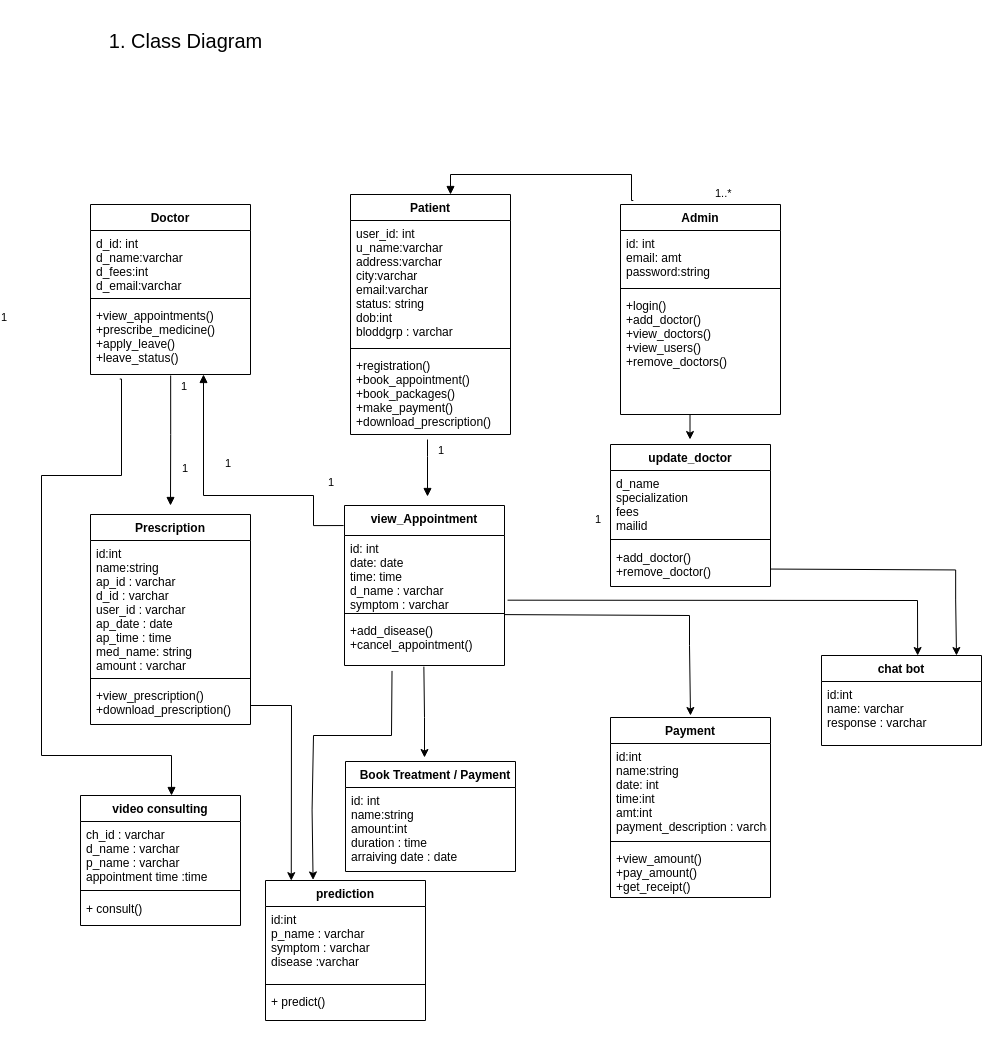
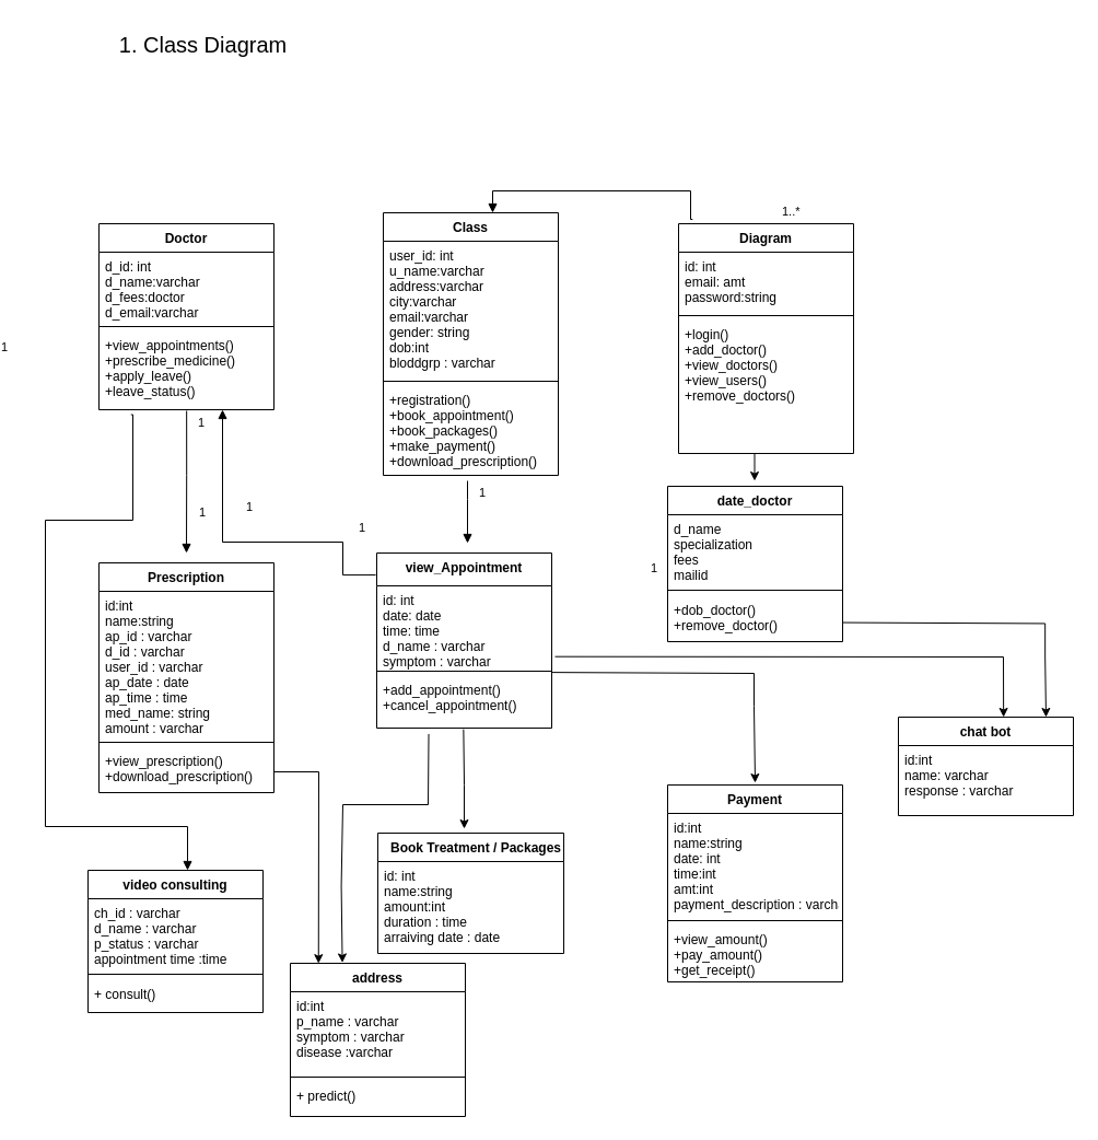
- <mxCell id="6" value="Patient" style="swimlane;fontStyle=1;align=center;verticalAlign=top;childLayout=stackLayout;horizontal=1;startSize=26;horizontalStack=0;resizeParent=1;resizeParentMax=0;resizeLast=0;collapsible=1;marginBottom=0;" parent="1" vertex="1"><mxGeometry x="329" y="194" width="160" height="240" as="geometry" /></mxCell>
+ <mxCell id="6" value="Class" style="swimlane;fontStyle=1;align=center;verticalAlign=top;childLayout=stackLayout;horizontal=1;startSize=26;horizontalStack=0;resizeParent=1;resizeParentMax=0;resizeLast=0;collapsible=1;marginBottom=0;" parent="1" vertex="1"><mxGeometry x="329" y="194" width="160" height="240" as="geometry" /></mxCell>
- <mxCell id="10" value="Admin" style="swimlane;fontStyle=1;align=center;verticalAlign=top;childLayout=stackLayout;horizontal=1;startSize=26;horizontalStack=0;resizeParent=1;resizeParentMax=0;resizeLast=0;collapsible=1;marginBottom=0;" parent="1" vertex="1"><mxGeometry x="599" y="204" width="160" height="210" as="geometry" /></mxCell>
+ <mxCell id="10" value="Diagram" style="swimlane;fontStyle=1;align=center;verticalAlign=top;childLayout=stackLayout;horizontal=1;startSize=26;horizontalStack=0;resizeParent=1;resizeParentMax=0;resizeLast=0;collapsible=1;marginBottom=0;" parent="1" vertex="1"><mxGeometry x="599" y="204" width="160" height="210" as="geometry" /></mxCell>
- <mxCell id="7" value="user_id: int&#10;u_name:varchar&#10;address:varchar&#10;city:varchar&#10;email:varchar&#10;status: string&#10;dob:int&#10;bloddgrp : varchar&#10;&#10;" style="text;strokeColor=none;fillColor=none;align=left;verticalAlign=top;spacingLeft=4;spacingRight=4;overflow=hidden;rotatable=0;points=[[0,0.5],[1,0.5]];portConstraint=eastwest;" parent="6" vertex="1"><mxGeometry y="26" width="160" height="124" as="geometry" /></mxCell>
+ <mxCell id="7" value="user_id: int&#10;u_name:varchar&#10;address:varchar&#10;city:varchar&#10;email:varchar&#10;gender: string&#10;dob:int&#10;bloddgrp : varchar&#10;&#10;" style="text;strokeColor=none;fillColor=none;align=left;verticalAlign=top;spacingLeft=4;spacingRight=4;overflow=hidden;rotatable=0;points=[[0,0.5],[1,0.5]];portConstraint=eastwest;" parent="6" vertex="1"><mxGeometry y="26" width="160" height="124" as="geometry" /></mxCell>
- <mxCell id="3" value="d_id: int&#10;d_name:varchar&#10;d_fees:int&#10;d_email:varchar&#10;" style="text;strokeColor=none;fillColor=none;align=left;verticalAlign=top;spacingLeft=4;spacingRight=4;overflow=hidden;rotatable=0;points=[[0,0.5],[1,0.5]];portConstraint=eastwest;" parent="2" vertex="1"><mxGeometry y="26" width="160" height="64" as="geometry" /></mxCell>
+ <mxCell id="3" value="d_id: int&#10;d_name:varchar&#10;d_fees:doctor&#10;d_email:varchar&#10;" style="text;strokeColor=none;fillColor=none;align=left;verticalAlign=top;spacingLeft=4;spacingRight=4;overflow=hidden;rotatable=0;points=[[0,0.5],[1,0.5]];portConstraint=eastwest;" parent="2" vertex="1"><mxGeometry y="26" width="160" height="64" as="geometry" /></mxCell>
- <mxCell id="22" value="update_doctor" style="swimlane;fontStyle=1;align=center;verticalAlign=top;childLayout=stackLayout;horizontal=1;startSize=26;horizontalStack=0;resizeParent=1;resizeParentMax=0;resizeLast=0;collapsible=1;marginBottom=0;" parent="1" vertex="1"><mxGeometry x="589" y="444" width="160" height="142" as="geometry" /></mxCell>
+ <mxCell id="22" value="date_doctor" style="swimlane;fontStyle=1;align=center;verticalAlign=top;childLayout=stackLayout;horizontal=1;startSize=26;horizontalStack=0;resizeParent=1;resizeParentMax=0;resizeLast=0;collapsible=1;marginBottom=0;" parent="1" vertex="1"><mxGeometry x="589" y="444" width="160" height="142" as="geometry" /></mxCell>
- <mxCell id="25" value="+add_doctor()&#10;+remove_doctor()" style="text;strokeColor=none;fillColor=none;align=left;verticalAlign=top;spacingLeft=4;spacingRight=4;overflow=hidden;rotatable=0;points=[[0,0.5],[1,0.5]];portConstraint=eastwest;" parent="22" vertex="1"><mxGeometry y="100" width="160" height="42" as="geometry" /></mxCell>
+ <mxCell id="25" value="+dob_doctor()&#10;+remove_doctor()" style="text;strokeColor=none;fillColor=none;align=left;verticalAlign=top;spacingLeft=4;spacingRight=4;overflow=hidden;rotatable=0;points=[[0,0.5],[1,0.5]];portConstraint=eastwest;" parent="22" vertex="1"><mxGeometry y="100" width="160" height="42" as="geometry" /></mxCell>
- <mxCell id="17" value="+add_disease()&#10;+cancel_appointment()&#10;" style="text;strokeColor=none;fillColor=none;align=left;verticalAlign=top;spacingLeft=4;spacingRight=4;overflow=hidden;rotatable=0;points=[[0,0.5],[1,0.5]];portConstraint=eastwest;" parent="14" vertex="1"><mxGeometry y="112" width="160" height="48" as="geometry" /></mxCell>
+ <mxCell id="17" value="+add_appointment()&#10;+cancel_appointment()&#10;" style="text;strokeColor=none;fillColor=none;align=left;verticalAlign=top;spacingLeft=4;spacingRight=4;overflow=hidden;rotatable=0;points=[[0,0.5],[1,0.5]];portConstraint=eastwest;" parent="14" vertex="1"><mxGeometry y="112" width="160" height="48" as="geometry" /></mxCell>
- <mxCell id="44" value="    Book Treatment / Payment " style="swimlane;fontStyle=1;align=center;verticalAlign=top;childLayout=stackLayout;horizontal=1;startSize=26;horizontalStack=0;resizeParent=1;resizeParentMax=0;resizeLast=0;collapsible=1;marginBottom=0;" parent="1" vertex="1"><mxGeometry x="324" y="761" width="170" height="110" as="geometry" /></mxCell>
+ <mxCell id="44" value="    Book Treatment / Packages " style="swimlane;fontStyle=1;align=center;verticalAlign=top;childLayout=stackLayout;horizontal=1;startSize=26;horizontalStack=0;resizeParent=1;resizeParentMax=0;resizeLast=0;collapsible=1;marginBottom=0;" parent="1" vertex="1"><mxGeometry x="324" y="761" width="170" height="110" as="geometry" /></mxCell>
- <mxCell id="48" value="ch_id : varchar&#10;d_name : varchar&#10;p_name : varchar&#10;appointment time :time" style="text;strokeColor=none;fillColor=none;align=left;verticalAlign=top;spacingLeft=4;spacingRight=4;overflow=hidden;rotatable=0;points=[[0,0.5],[1,0.5]];portConstraint=eastwest;" parent="47" vertex="1"><mxGeometry y="26" width="160" height="64" as="geometry" /></mxCell>
+ <mxCell id="48" value="ch_id : varchar&#10;d_name : varchar&#10;p_status : varchar&#10;appointment time :time" style="text;strokeColor=none;fillColor=none;align=left;verticalAlign=top;spacingLeft=4;spacingRight=4;overflow=hidden;rotatable=0;points=[[0,0.5],[1,0.5]];portConstraint=eastwest;" parent="47" vertex="1"><mxGeometry y="26" width="160" height="64" as="geometry" /></mxCell>
- <mxCell id="57" value="prediction" style="swimlane;fontStyle=1;align=center;verticalAlign=top;childLayout=stackLayout;horizontal=1;startSize=26;horizontalStack=0;resizeParent=1;resizeParentMax=0;resizeLast=0;collapsible=1;marginBottom=0;" parent="1" vertex="1"><mxGeometry x="244" y="880" width="160" height="140" as="geometry" /></mxCell>
+ <mxCell id="57" value="address" style="swimlane;fontStyle=1;align=center;verticalAlign=top;childLayout=stackLayout;horizontal=1;startSize=26;horizontalStack=0;resizeParent=1;resizeParentMax=0;resizeLast=0;collapsible=1;marginBottom=0;" parent="1" vertex="1"><mxGeometry x="244" y="880" width="160" height="140" as="geometry" /></mxCell>
